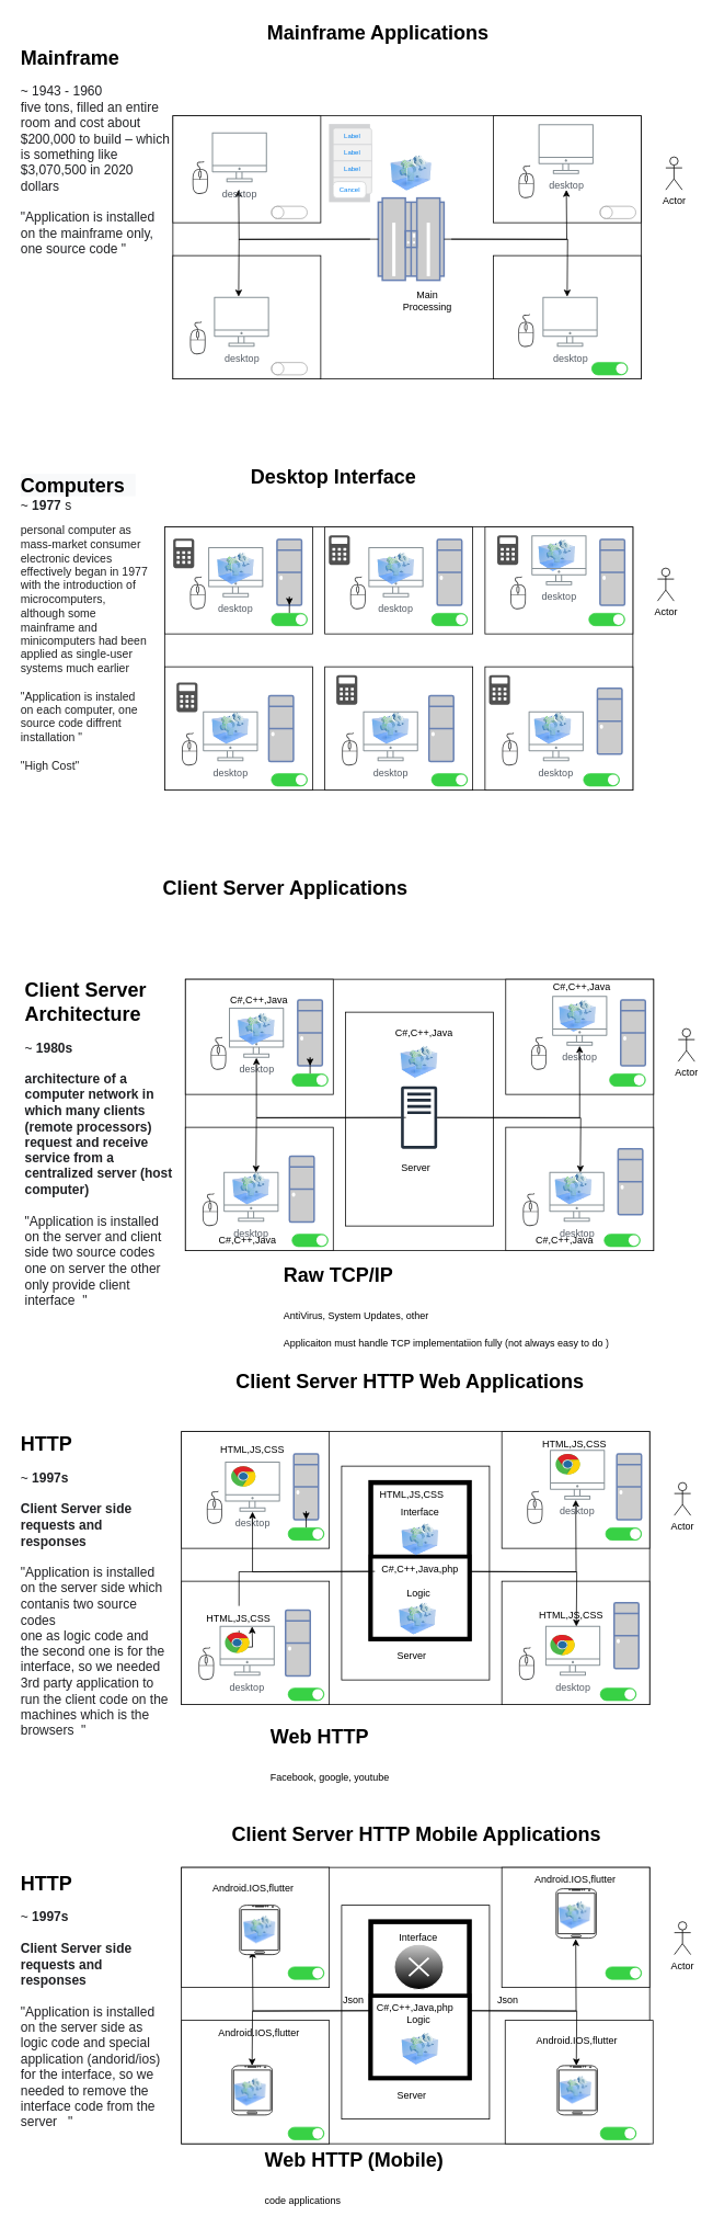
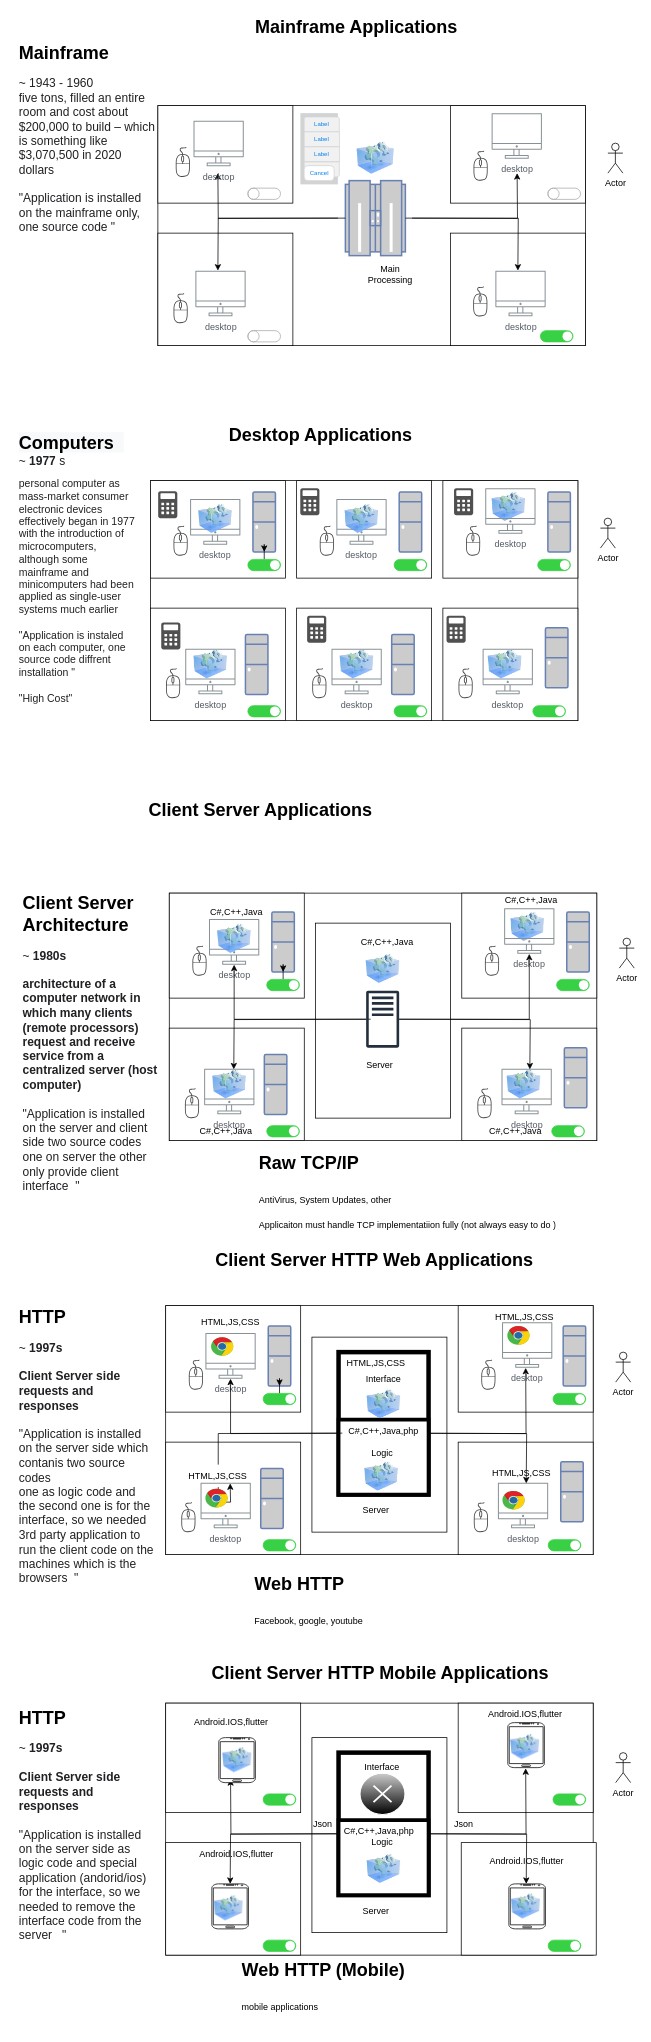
- <mxCell id="37" value="&lt;h1&gt;Mainframe Applications&lt;/h1&gt;" style="text;html=1;strokeColor=none;fillColor=none;spacing=5;spacingTop=-20;whiteSpace=wrap;overflow=hidden;rounded=0;" vertex="1" parent="1"><mxGeometry x="320" y="20" width="330" height="40" as="geometry" /></mxCell>
+ <mxCell id="37" value="&lt;h1&gt;Mainframe Applications&lt;/h1&gt;" style="text;html=1;strokeColor=none;fillColor=none;spacing=5;spacingTop=-20;whiteSpace=wrap;overflow=hidden;rounded=0;" vertex="1" parent="1"><mxGeometry x="335" y="15" width="330" height="40" as="geometry" /></mxCell>
- <mxCell id="118" value="&lt;h1&gt;Desktop Interface&lt;/h1&gt;" style="text;html=1;strokeColor=none;fillColor=none;spacing=5;spacingTop=-20;whiteSpace=wrap;overflow=hidden;rounded=0;" vertex="1" parent="1"><mxGeometry x="300" y="560" width="330" height="40" as="geometry" /></mxCell>
+ <mxCell id="118" value="&lt;h1&gt;Desktop Applications&lt;/h1&gt;" style="text;html=1;strokeColor=none;fillColor=none;spacing=5;spacingTop=-20;whiteSpace=wrap;overflow=hidden;rounded=0;" vertex="1" parent="1"><mxGeometry x="300" y="560" width="330" height="40" as="geometry" /></mxCell>
- <mxCell id="154" value="&lt;h1&gt;&lt;span&gt;Web HTTP&lt;/span&gt;&lt;/h1&gt;&lt;h1&gt;&lt;span style=&quot;font-size: 12px ; font-weight: 400&quot;&gt;Facebook, google, youtube&lt;/span&gt;&lt;/h1&gt;&lt;div&gt;&lt;br&gt;&lt;/div&gt;" style="text;html=1;strokeColor=none;fillColor=none;spacing=5;spacingTop=-20;whiteSpace=wrap;overflow=hidden;rounded=0;" vertex="1" parent="1"><mxGeometry x="323.91" y="2092" width="406.53" height="88" as="geometry" /></mxCell>
+ <mxCell id="154" value="&lt;h1&gt;&lt;span&gt;Web HTTP&lt;/span&gt;&lt;/h1&gt;&lt;h1&gt;&lt;span style=&quot;font-size: 12px ; font-weight: 400&quot;&gt;Facebook, google, youtube&lt;/span&gt;&lt;/h1&gt;&lt;div&gt;&lt;br&gt;&lt;/div&gt;" style="text;html=1;strokeColor=none;fillColor=none;spacing=5;spacingTop=-20;whiteSpace=wrap;overflow=hidden;rounded=0;" vertex="1" parent="1"><mxGeometry x="333.91" y="2092" width="406.53" height="88" as="geometry" /></mxCell>
- <mxCell id="182" value="&lt;h1&gt;&lt;span&gt;Web HTTP (Mobile)&lt;/span&gt;&lt;/h1&gt;&lt;h1&gt;&lt;span style=&quot;font-size: 12px ; font-weight: 400&quot;&gt;code applications&lt;/span&gt;&lt;/h1&gt;&lt;div&gt;&lt;br&gt;&lt;/div&gt;" style="text;html=1;strokeColor=none;fillColor=none;spacing=5;spacingTop=-20;whiteSpace=wrap;overflow=hidden;rounded=0;" vertex="1" parent="1"><mxGeometry x="317.15" y="2606" width="406.53" height="94" as="geometry" /></mxCell>
+ <mxCell id="182" value="&lt;h1&gt;&lt;span&gt;Web HTTP (Mobile)&lt;/span&gt;&lt;/h1&gt;&lt;h1&gt;&lt;span style=&quot;font-size: 12px ; font-weight: 400&quot;&gt;mobile applications&lt;/span&gt;&lt;/h1&gt;&lt;div&gt;&lt;br&gt;&lt;/div&gt;" style="text;html=1;strokeColor=none;fillColor=none;spacing=5;spacingTop=-20;whiteSpace=wrap;overflow=hidden;rounded=0;" vertex="1" parent="1"><mxGeometry x="317.15" y="2606" width="406.53" height="94" as="geometry" /></mxCell>
